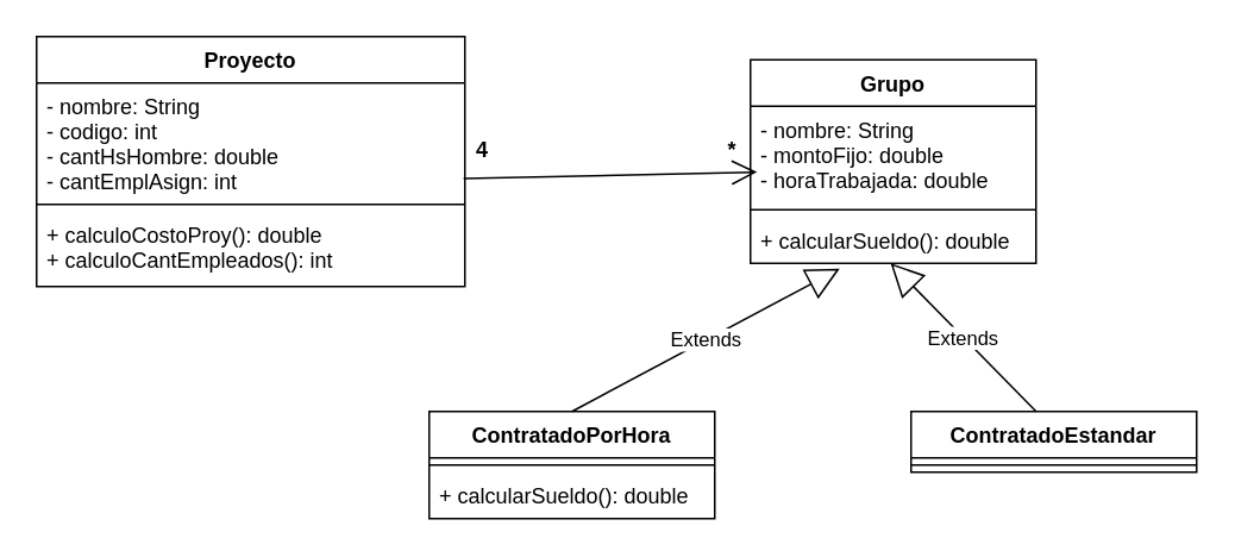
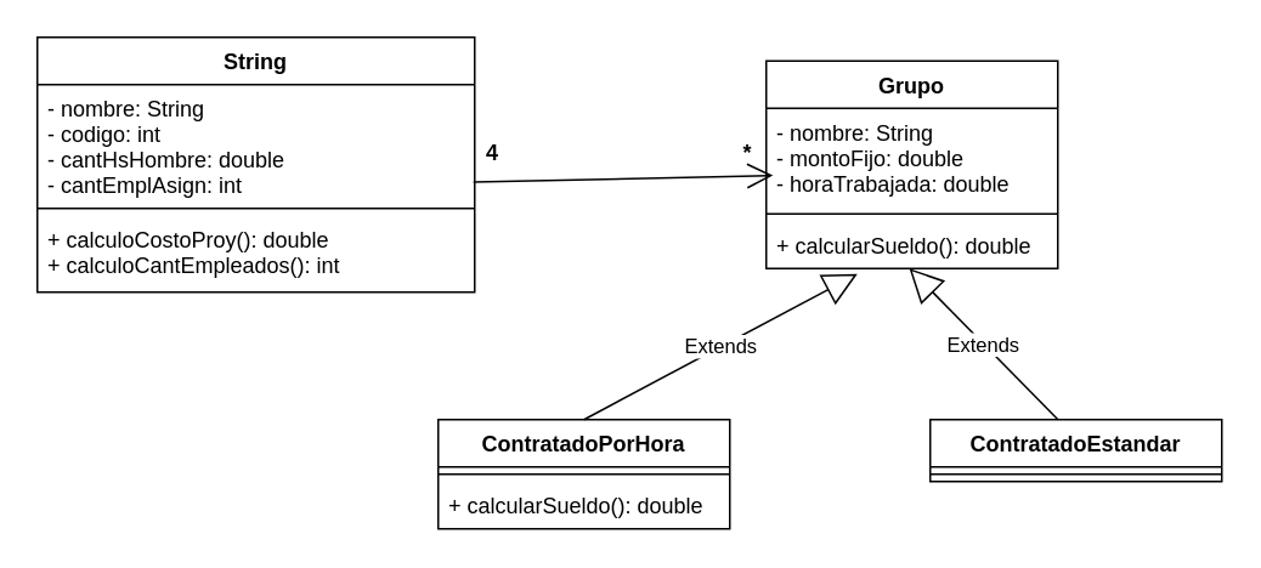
- <mxCell id="2" value="Proyecto" style="swimlane;fontStyle=1;align=center;verticalAlign=top;childLayout=stackLayout;horizontal=1;startSize=26;horizontalStack=0;resizeParent=1;resizeParentMax=0;resizeLast=0;collapsible=1;marginBottom=0;" vertex="1" parent="1"><mxGeometry x="20" y="20" width="240" height="140" as="geometry" /></mxCell>
+ <mxCell id="2" value="String" style="swimlane;fontStyle=1;align=center;verticalAlign=top;childLayout=stackLayout;horizontal=1;startSize=26;horizontalStack=0;resizeParent=1;resizeParentMax=0;resizeLast=0;collapsible=1;marginBottom=0;" vertex="1" parent="1"><mxGeometry x="20" y="20" width="240" height="140" as="geometry" /></mxCell>
